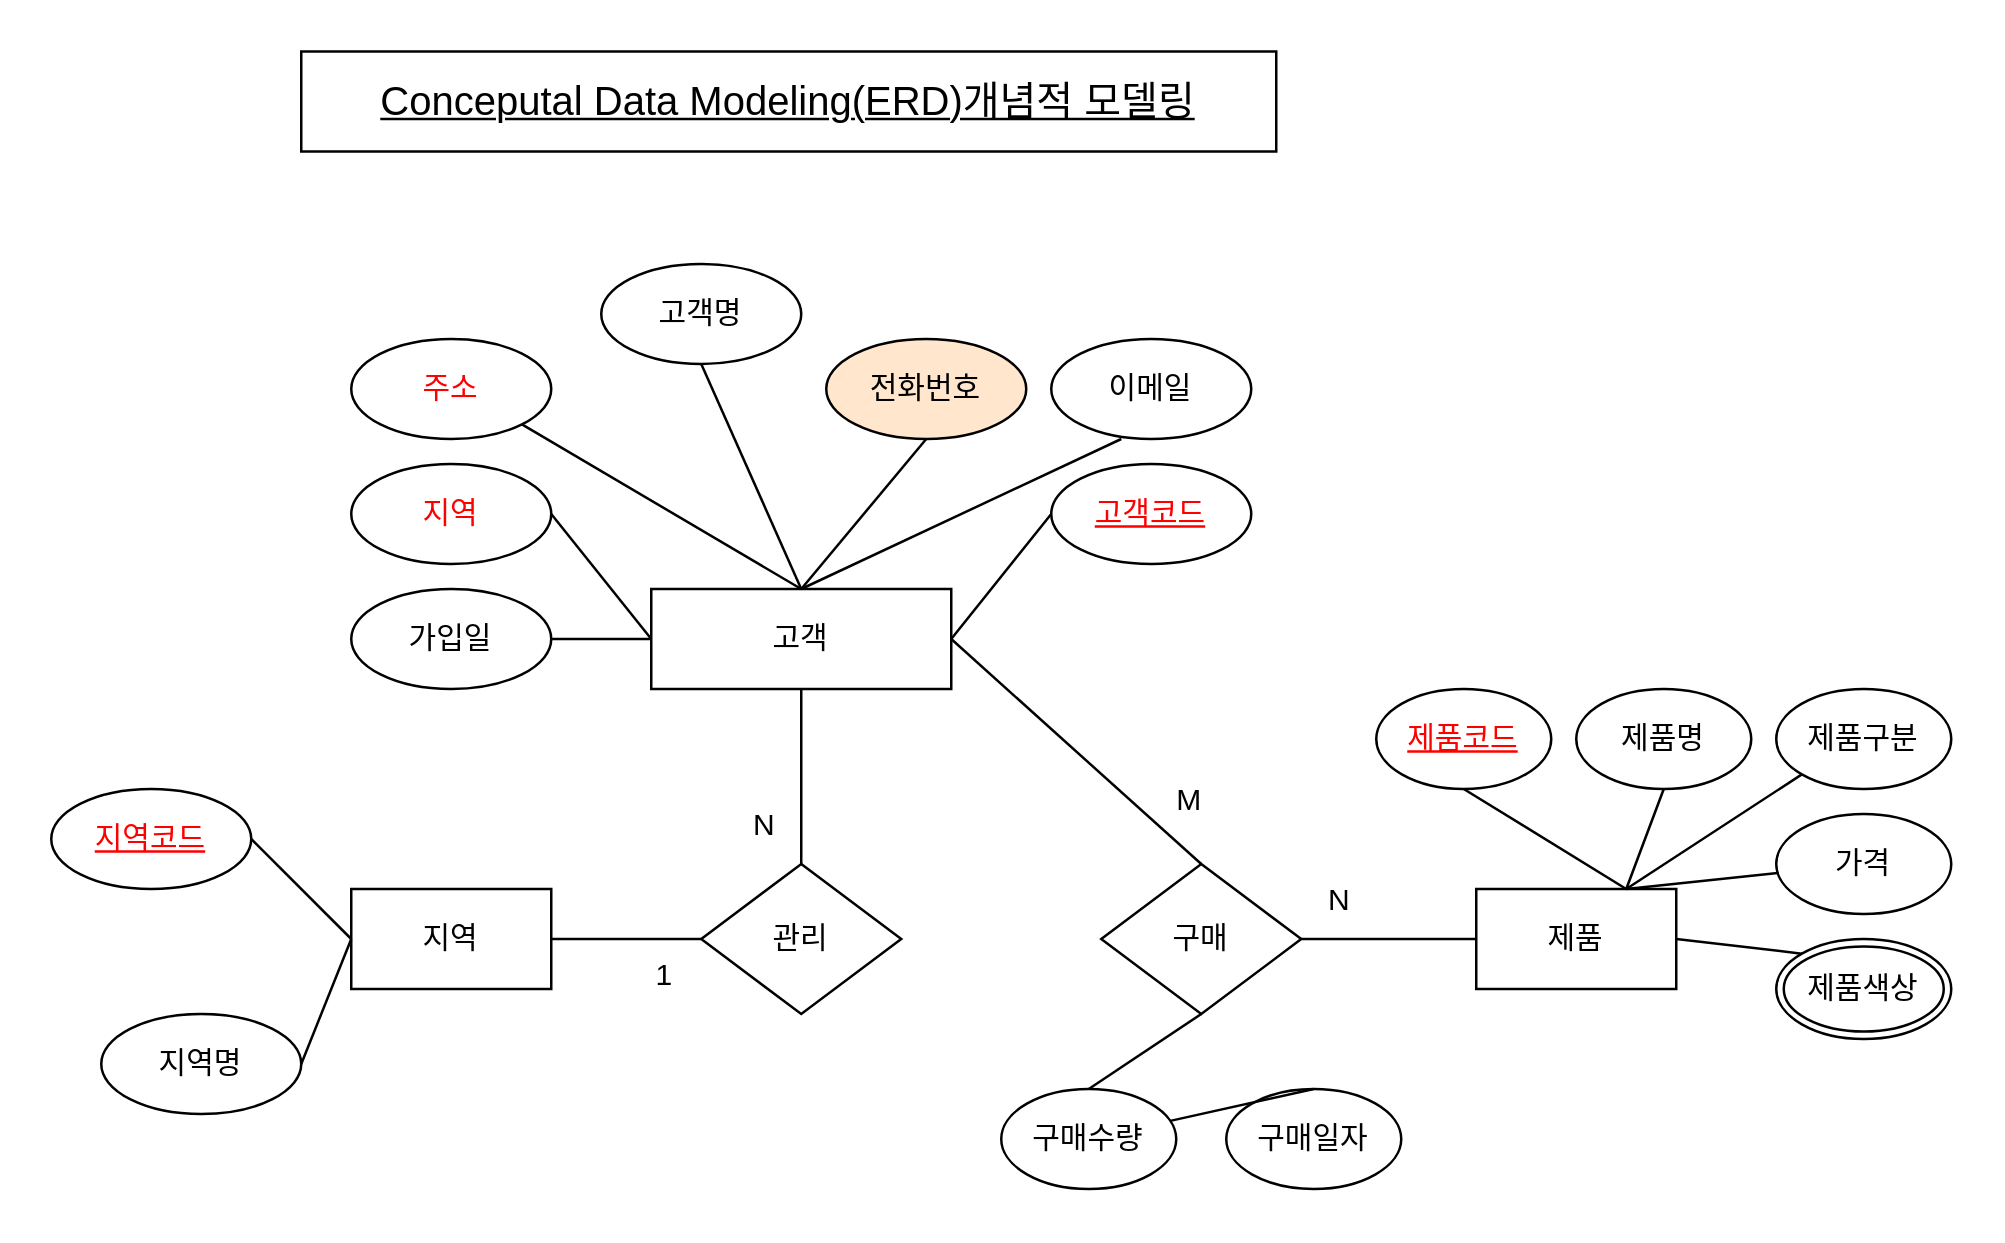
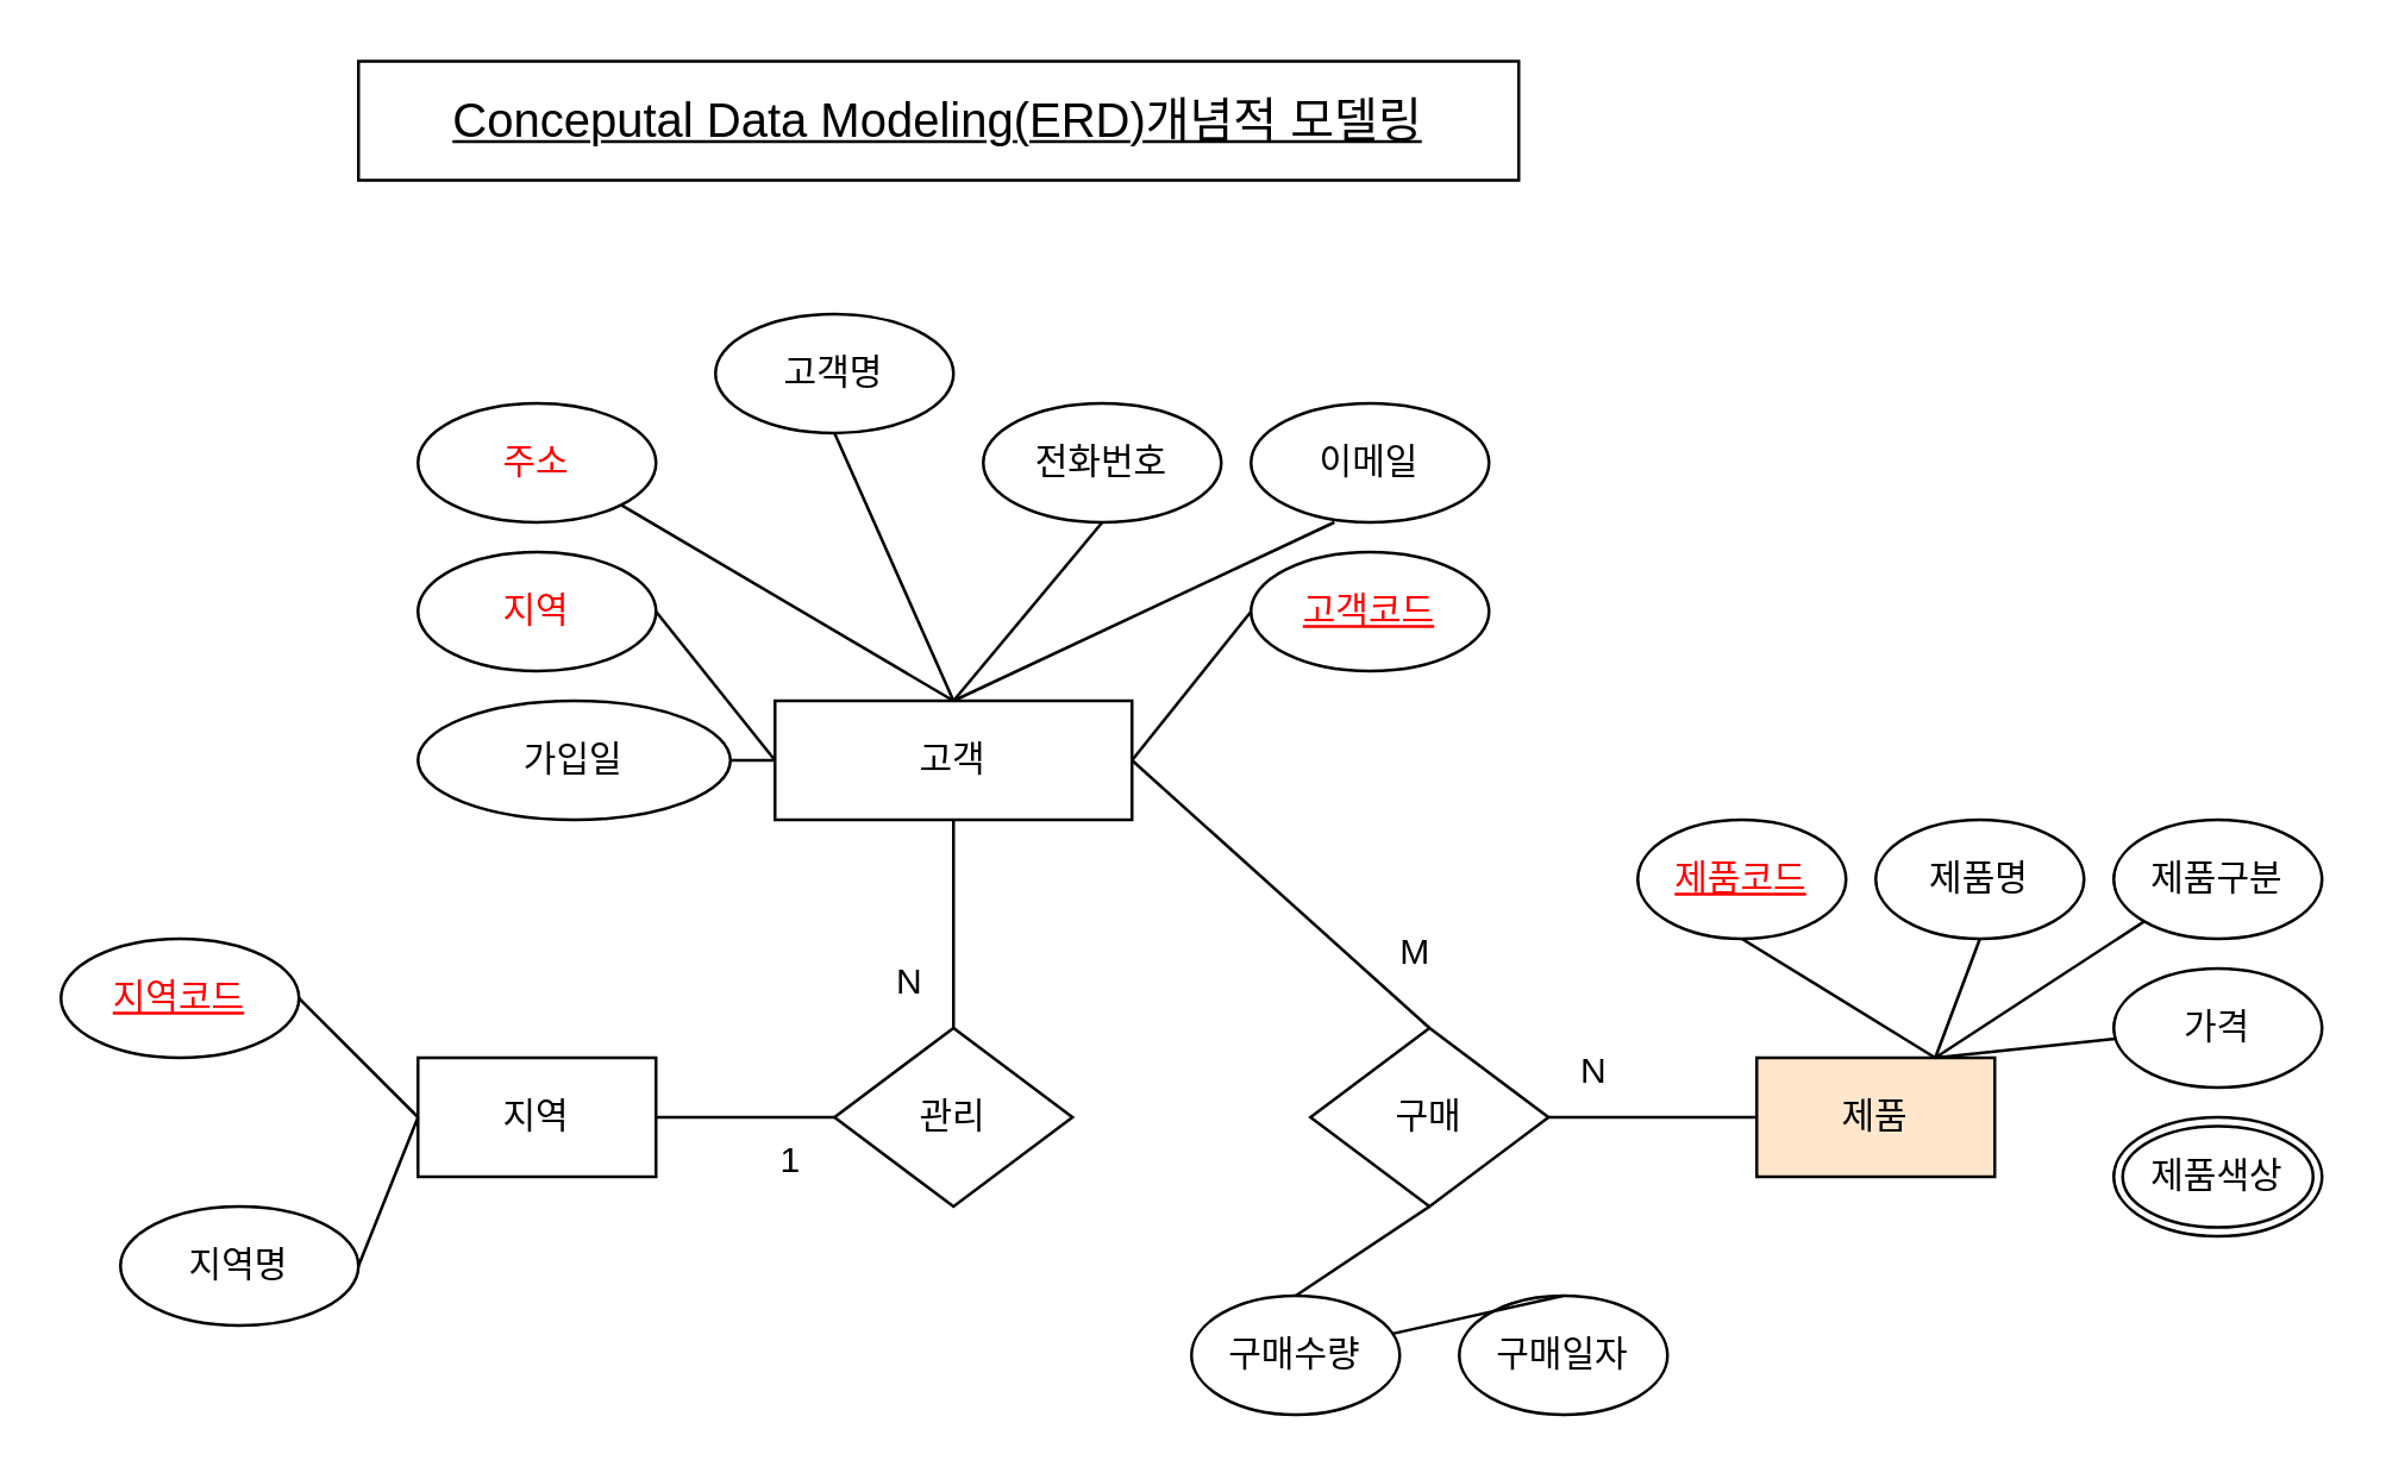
- <mxCell id="5" value="전화번호" style="ellipse;whiteSpace=wrap;html=1;align=center;fontStyle=0;fillColor=#ffe6cc;" parent="1" vertex="1"><mxGeometry x="330" y="135" width="80" height="40" as="geometry" /></mxCell>
+ <mxCell id="5" value="전화번호" style="ellipse;whiteSpace=wrap;html=1;align=center;fontStyle=0;" parent="1" vertex="1"><mxGeometry x="330" y="135" width="80" height="40" as="geometry" /></mxCell>
- <mxCell id="11" value="가입일" style="ellipse;whiteSpace=wrap;html=1;align=center;" parent="1" vertex="1"><mxGeometry x="140" y="235" width="80" height="40" as="geometry" /></mxCell>
+ <mxCell id="11" value="가입일" style="ellipse;whiteSpace=wrap;html=1;align=center;" parent="1" vertex="1"><mxGeometry x="140" y="235" width="105" height="40" as="geometry" /></mxCell>
- <mxCell id="22" value="제품" style="rounded=0;whiteSpace=wrap;html=1;" parent="1" vertex="1"><mxGeometry x="590" y="355" width="80" height="40" as="geometry" /></mxCell>
+ <mxCell id="22" value="제품" style="rounded=0;whiteSpace=wrap;html=1;fillColor=#ffe6cc;" parent="1" vertex="1"><mxGeometry x="590" y="355" width="80" height="40" as="geometry" /></mxCell>
- <mxCell id="28" value="" style="endArrow=none;html=1;rounded=0;exitX=1;exitY=0.5;exitDx=0;exitDy=0;entryX=0;entryY=0;entryDx=0;entryDy=0;" parent="1" source="22" target="26" edge="1"><mxGeometry relative="1" as="geometry"><mxPoint x="680" y="495" as="sourcePoint" /><mxPoint x="780" y="485" as="targetPoint" /><Array as="points" /></mxGeometry></mxCell>
